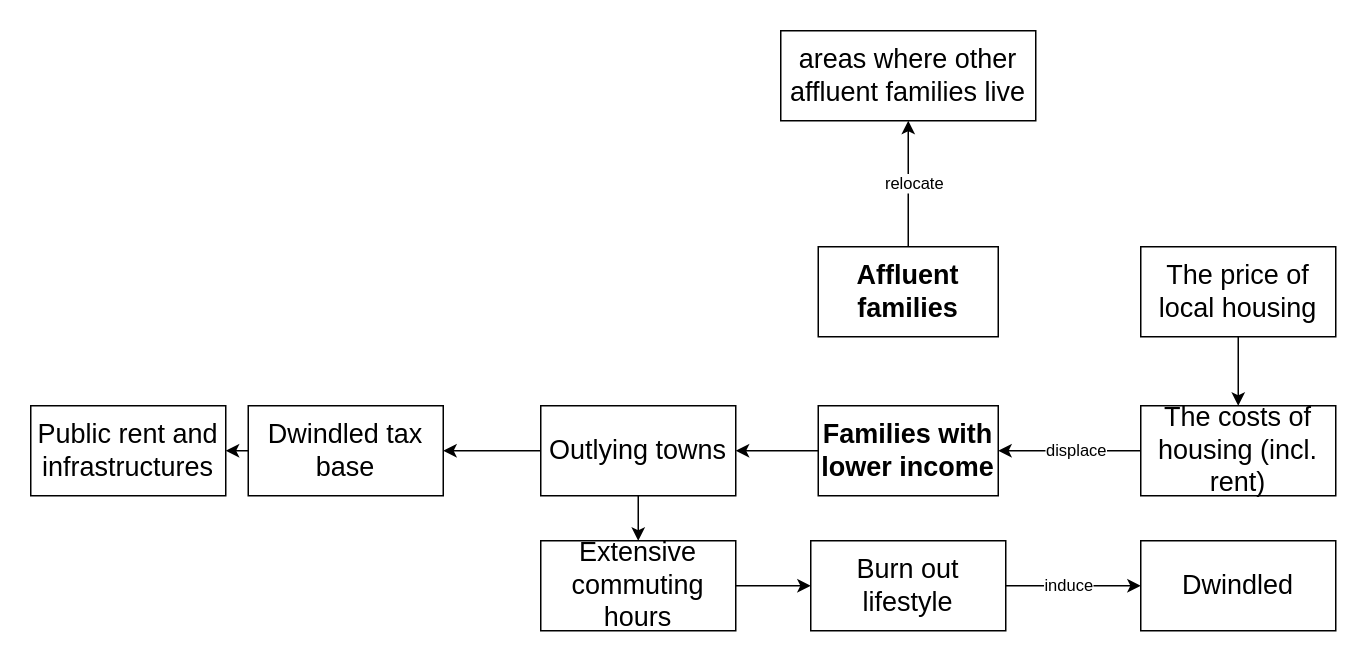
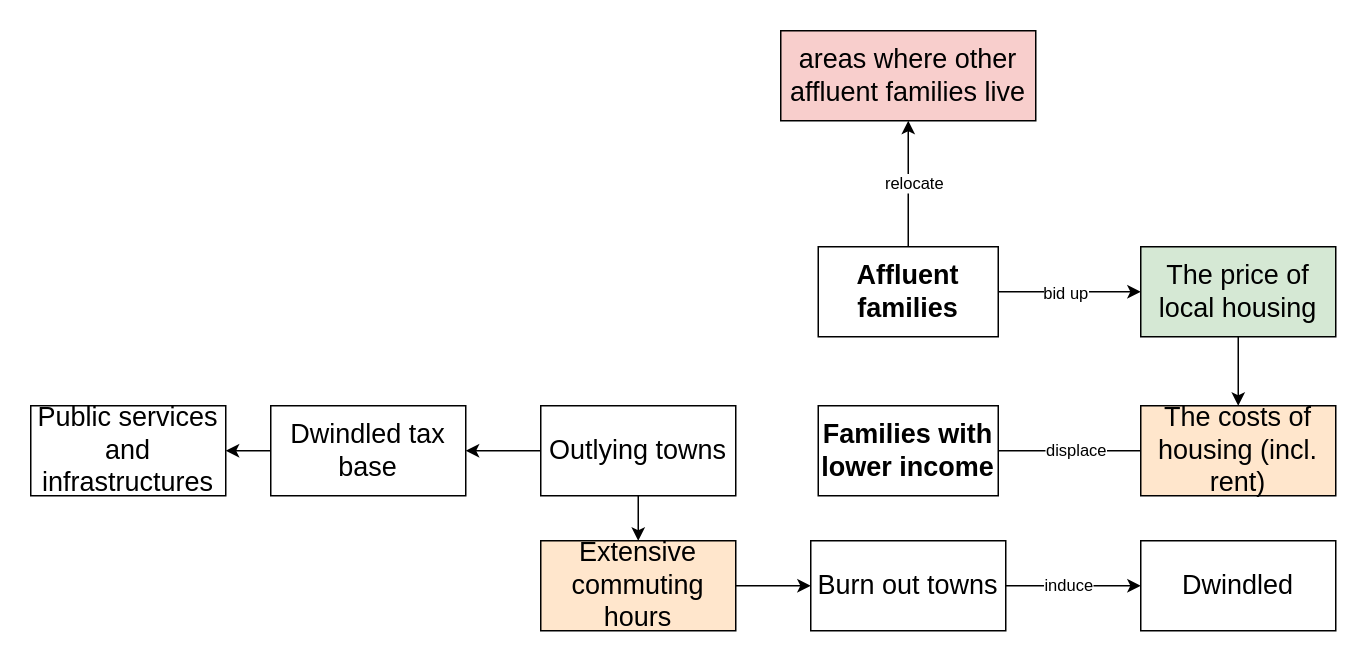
- <mxCell id="7" value="&lt;font style=&quot;font-size: 18px;&quot;&gt;areas where other affluent families live&lt;/font&gt;" style="rounded=0;whiteSpace=wrap;html=1;" vertex="1" parent="1"><mxGeometry x="520" y="20" width="170" height="60" as="geometry" /></mxCell>
+ <mxCell id="7" value="&lt;font style=&quot;font-size: 18px;&quot;&gt;areas where other affluent families live&lt;/font&gt;" style="rounded=0;whiteSpace=wrap;html=1;fillColor=#f8cecc;" vertex="1" parent="1"><mxGeometry x="520" y="20" width="170" height="60" as="geometry" /></mxCell>
+ <mxCell id="4" style="edgeStyle=orthogonalEdgeStyle;rounded=0;orthogonalLoop=1;jettySize=auto;html=1;exitX=1;exitY=0.5;exitDx=0;exitDy=0;entryX=0;entryY=0.5;entryDx=0;entryDy=0;" edge="1" parent="1" source="6" target="9"><mxGeometry relative="1" as="geometry" /></mxCell>
+ <mxCell id="5" value="bid up" style="edgeLabel;html=1;align=center;verticalAlign=middle;resizable=0;points=[];" vertex="1" connectable="0" parent="4"><mxGeometry x="-0.079" relative="1" as="geometry"><mxPoint as="offset" /></mxGeometry></mxCell>
- <mxCell id="9" value="&lt;span style=&quot;font-size: 18px;&quot;&gt;The price of&lt;br&gt;local housing&lt;/span&gt;" style="rounded=0;whiteSpace=wrap;html=1;" vertex="1" parent="1"><mxGeometry x="760" y="164" width="130" height="60" as="geometry" /></mxCell>
+ <mxCell id="9" value="&lt;span style=&quot;font-size: 18px;&quot;&gt;The price of&lt;br&gt;local housing&lt;/span&gt;" style="rounded=0;whiteSpace=wrap;html=1;fillColor=#d5e8d4;" vertex="1" parent="1"><mxGeometry x="760" y="164" width="130" height="60" as="geometry" /></mxCell>
- <mxCell id="26" value="&lt;span style=&quot;font-size: 18px;&quot;&gt;Public rent and infrastructures&lt;/span&gt;" style="rounded=0;whiteSpace=wrap;html=1;" vertex="1" parent="1"><mxGeometry y="270" width="130" height="60" as="geometry" x="20" /></mxCell>
+ <mxCell id="26" value="&lt;span style=&quot;font-size: 18px;&quot;&gt;Public services and infrastructures&lt;/span&gt;" style="rounded=0;whiteSpace=wrap;html=1;" vertex="1" parent="1"><mxGeometry y="270" width="130" height="60" as="geometry" x="20" /></mxCell>
- <mxCell id="25" value="&lt;span style=&quot;font-size: 18px;&quot;&gt;Dwindled tax base&lt;/span&gt;" style="rounded=0;whiteSpace=wrap;html=1;" vertex="1" parent="1"><mxGeometry x="165" y="270" width="130" height="60" as="geometry" /></mxCell>
+ <mxCell id="25" value="&lt;span style=&quot;font-size: 18px;&quot;&gt;Dwindled tax base&lt;/span&gt;" style="rounded=0;whiteSpace=wrap;html=1;" vertex="1" parent="1"><mxGeometry x="180" y="270" width="130" height="60" as="geometry" /></mxCell>
- <mxCell id="10" style="edgeStyle=orthogonalEdgeStyle;rounded=0;orthogonalLoop=1;jettySize=auto;html=1;exitX=0;exitY=0.5;exitDx=0;exitDy=0;" edge="1" parent="1" source="11" target="17"><mxGeometry relative="1" as="geometry" /></mxCell>
- <mxCell id="12" style="edgeStyle=orthogonalEdgeStyle;rounded=0;orthogonalLoop=1;jettySize=auto;html=1;exitX=0;exitY=0.5;exitDx=0;exitDy=0;entryX=1;entryY=0.5;entryDx=0;entryDy=0;" edge="1" parent="1" source="14" target="11"><mxGeometry relative="1" as="geometry" /></mxCell>
+ <mxCell id="12" style="edgeStyle=orthogonalEdgeStyle;rounded=0;orthogonalLoop=1;jettySize=auto;html=1;exitX=0;exitY=0.5;exitDx=0;exitDy=0;entryX=1;entryY=0.5;entryDx=0;entryDy=0;endArrow=none;" edge="1" parent="1" source="14" target="11"><mxGeometry relative="1" as="geometry" /></mxCell>
- <mxCell id="14" value="&lt;span style=&quot;font-size: 18px;&quot;&gt;The costs of housing (incl. rent)&lt;/span&gt;" style="rounded=0;whiteSpace=wrap;html=1;" vertex="1" parent="1"><mxGeometry x="760" y="270" width="130" height="60" as="geometry" /></mxCell>
+ <mxCell id="14" value="&lt;span style=&quot;font-size: 18px;&quot;&gt;The costs of housing (incl. rent)&lt;/span&gt;" style="rounded=0;whiteSpace=wrap;html=1;fillColor=#ffe6cc;" vertex="1" parent="1"><mxGeometry x="760" y="270" width="130" height="60" as="geometry" /></mxCell>
- <mxCell id="19" value="&lt;span style=&quot;font-size: 18px;&quot;&gt;Extensive commuting hours&lt;/span&gt;" style="rounded=0;whiteSpace=wrap;html=1;" vertex="1" parent="1"><mxGeometry x="360" y="360" width="130" height="60" as="geometry" /></mxCell>
+ <mxCell id="19" value="&lt;span style=&quot;font-size: 18px;&quot;&gt;Extensive commuting hours&lt;/span&gt;" style="rounded=0;whiteSpace=wrap;html=1;fillColor=#ffe6cc;" vertex="1" parent="1"><mxGeometry x="360" y="360" width="130" height="60" as="geometry" /></mxCell>
- <mxCell id="22" value="&lt;span style=&quot;font-size: 18px;&quot;&gt;Burn out lifestyle&lt;/span&gt;" style="rounded=0;whiteSpace=wrap;html=1;" vertex="1" parent="1"><mxGeometry x="540" y="360" width="130" height="60" as="geometry" /></mxCell>
+ <mxCell id="22" value="&lt;span style=&quot;font-size: 18px;&quot;&gt;Burn out towns&lt;/span&gt;" style="rounded=0;whiteSpace=wrap;html=1;" vertex="1" parent="1"><mxGeometry x="540" y="360" width="130" height="60" as="geometry" /></mxCell>
